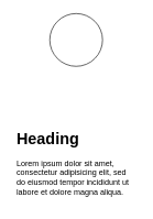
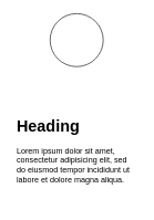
- <mxCell id="2" value="&lt;h1&gt;Heading&lt;/h1&gt;&lt;p&gt;Lorem ipsum dolor sit amet, consectetur adipisicing elit, sed do eiusmod tempor incididunt ut labore et dolore magna aliqua.&lt;/p&gt;" style="text;html=1;strokeColor=none;fillColor=none;spacing=5;spacingTop=-20;whiteSpace=wrap;overflow=hidden;rounded=0;" parent="1" vertex="1"><mxGeometry x="20" y="190" width="190" height="120" as="geometry" /></mxCell>
+ <mxCell id="2" value="&lt;h1&gt;Heading&lt;/h1&gt;&lt;p&gt;Lorem ipsum dolor sit amet, consectetur adipisicing elit, sed do eiusmod tempor incididunt ut labore et dolore magna aliqua.&lt;/p&gt;" style="text;html=1;strokeColor=none;fillColor=none;spacing=5;spacingTop=-20;whiteSpace=wrap;overflow=hidden;rounded=0;" parent="1" vertex="1"><mxGeometry x="20" y="170" width="190" height="120" as="geometry" /></mxCell>
